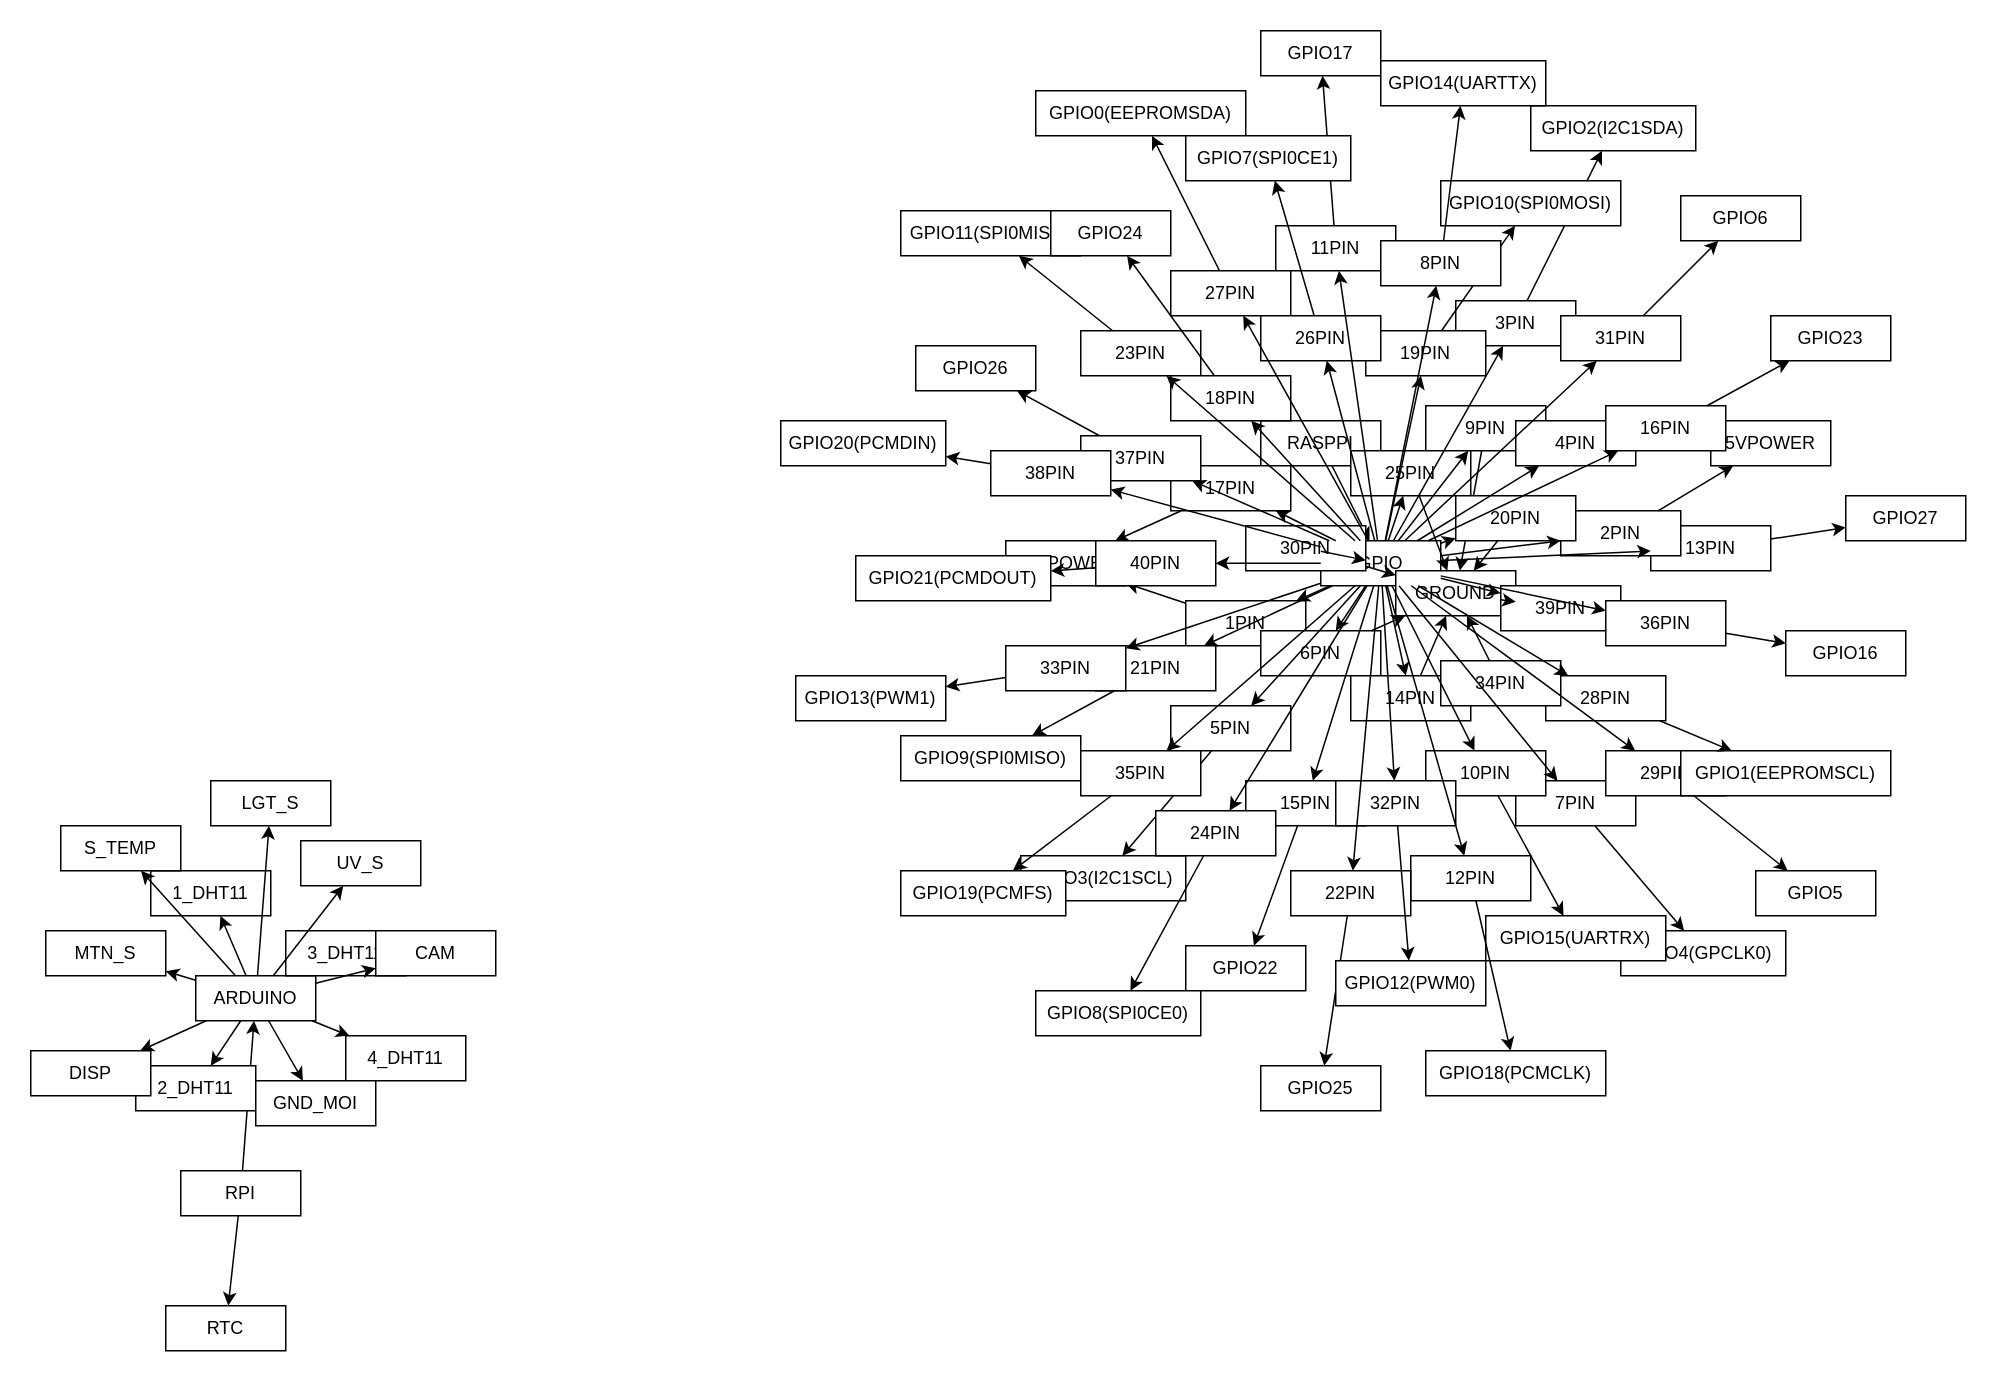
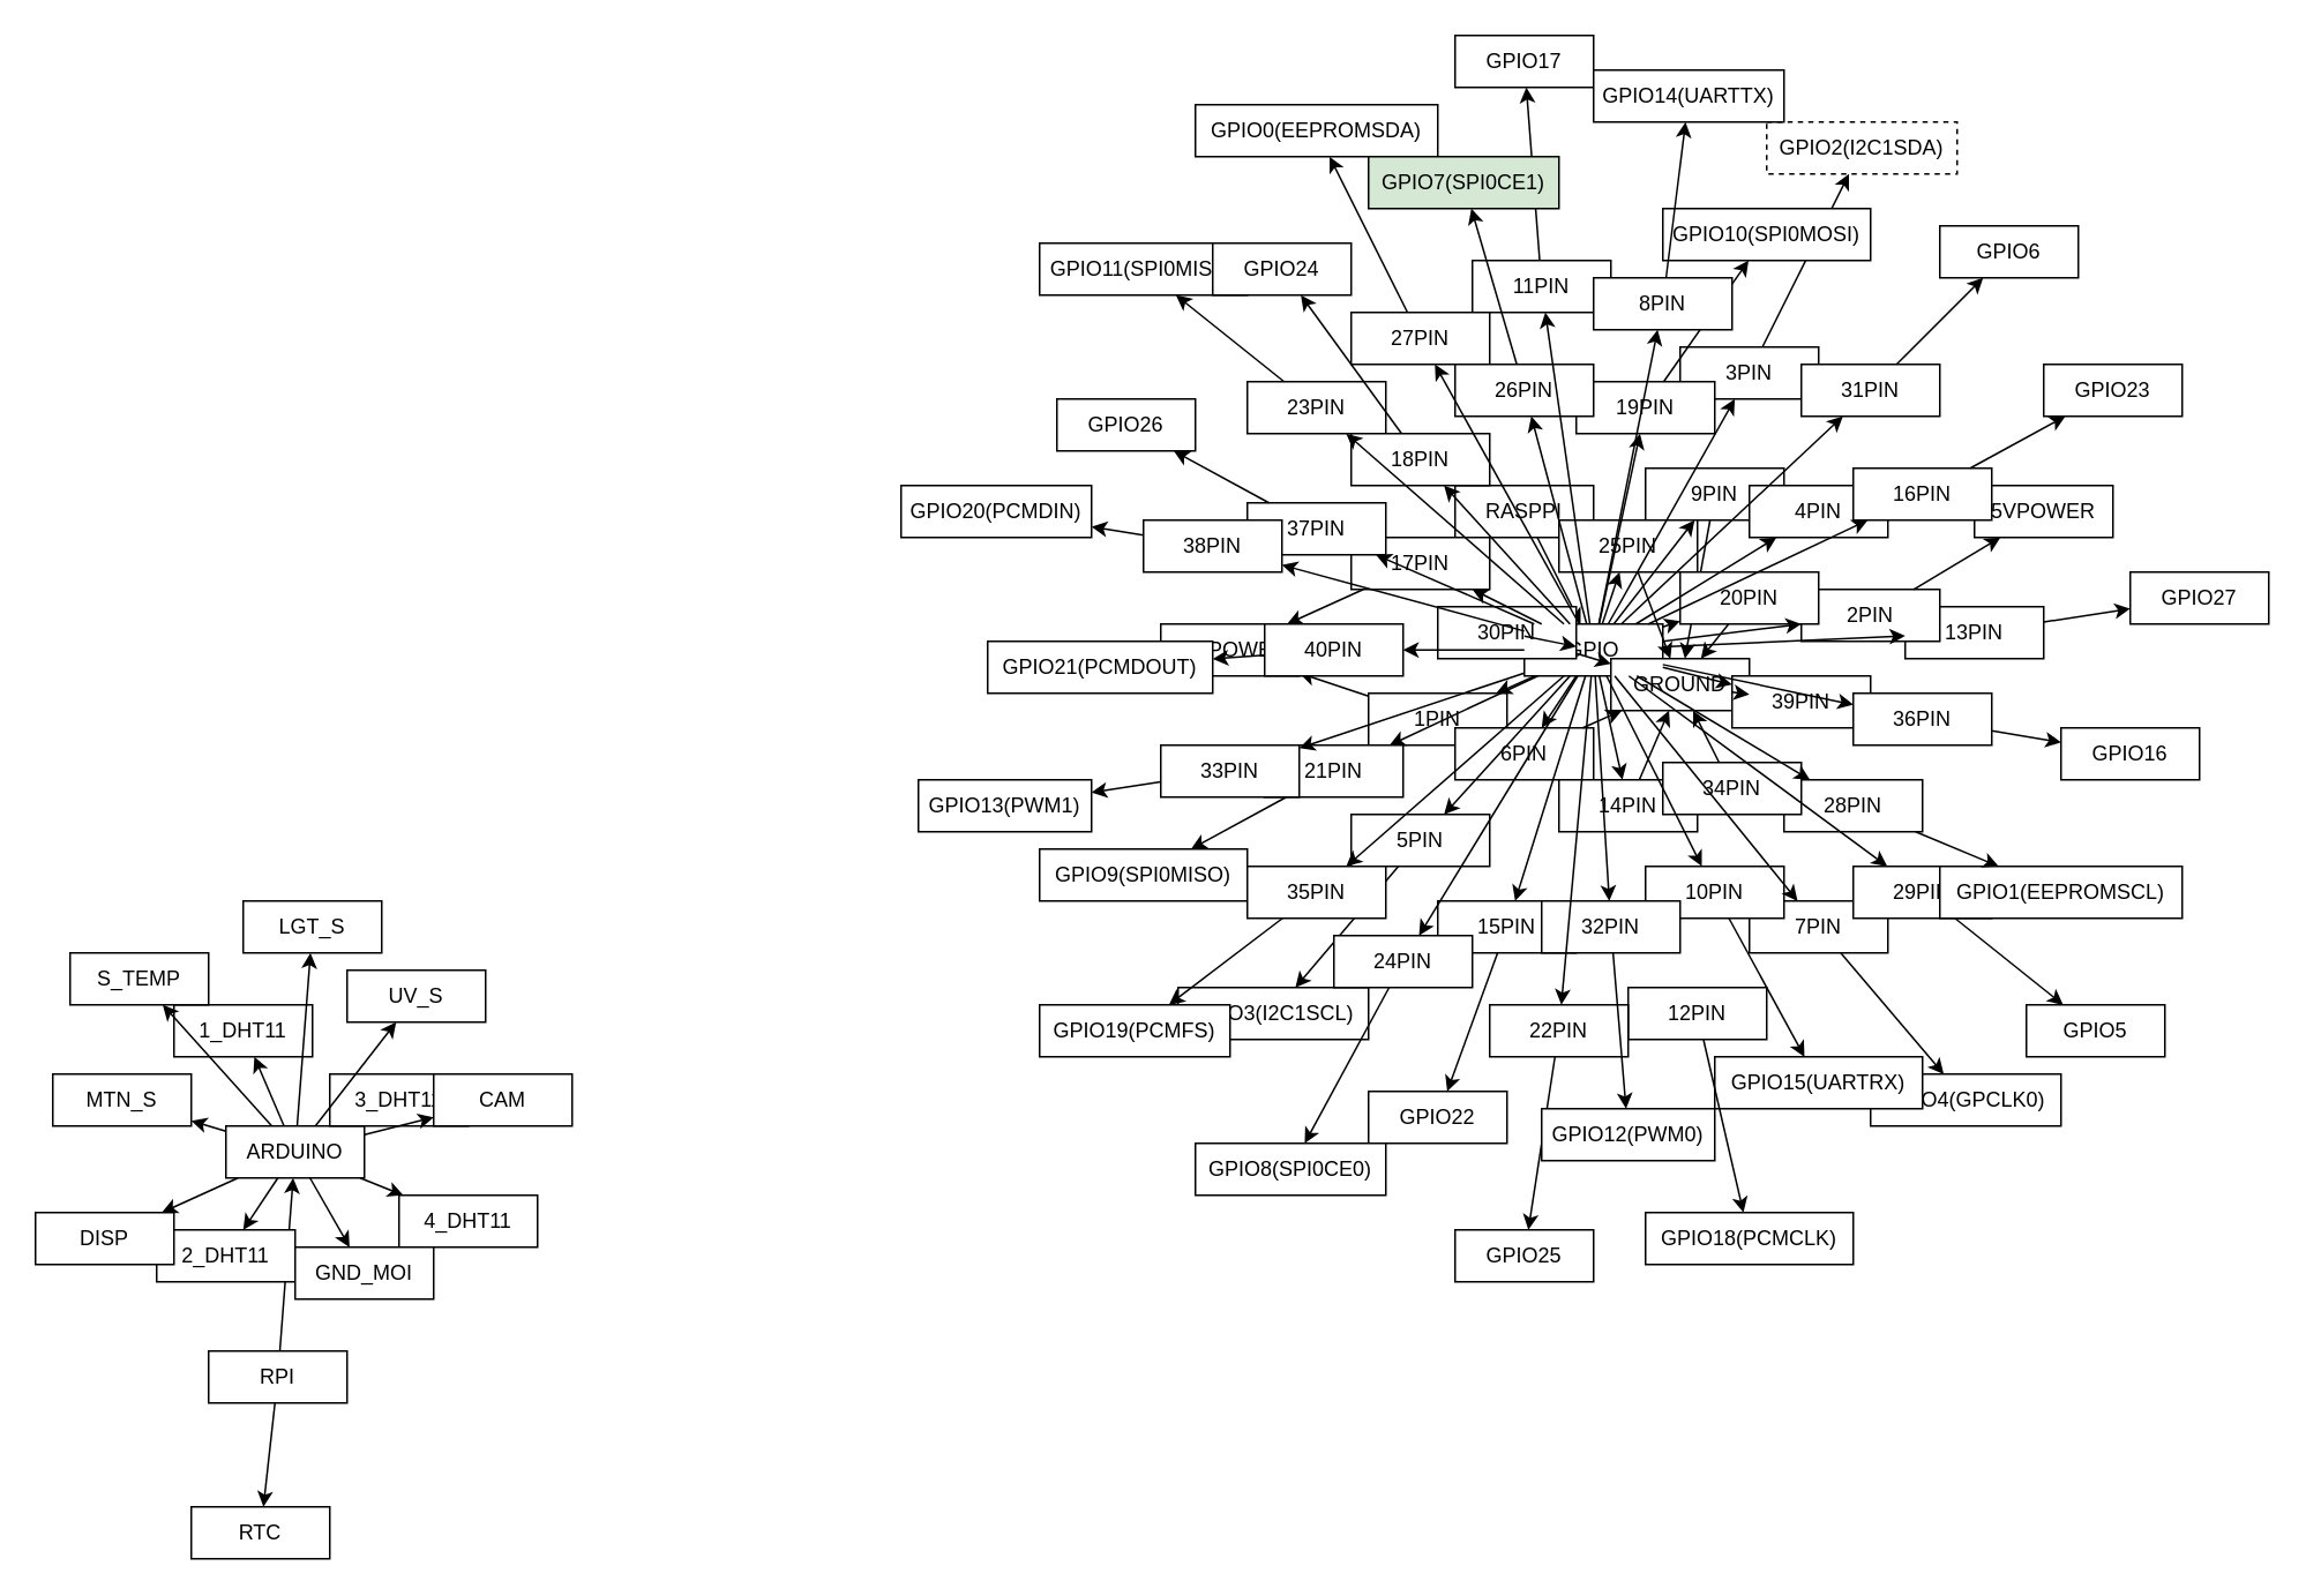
- <mxCell id="9" value="GPIO2(I2C1SDA)" style="whiteSpace=wrap;html=1;" parent="1" vertex="1"><mxGeometry x="1020" y="70" width="110" height="30" as="geometry" /></mxCell>
+ <mxCell id="9" value="GPIO2(I2C1SDA)" style="whiteSpace=wrap;html=1;dashed=1;" parent="1" vertex="1"><mxGeometry x="1020" y="70" width="110" height="30" as="geometry" /></mxCell>
- <mxCell id="95" value="GPIO7(SPI0CE1)" style="whiteSpace=wrap;html=1;" parent="1" vertex="1"><mxGeometry x="790" y="90" width="110" height="30" as="geometry" /></mxCell>
+ <mxCell id="95" value="GPIO7(SPI0CE1)" style="whiteSpace=wrap;html=1;fillColor=#d5e8d4;" parent="1" vertex="1"><mxGeometry x="790" y="90" width="110" height="30" as="geometry" /></mxCell>
- <mxCell id="141" value="" style="noEdgeStyle=1;" parent="1" source="3" target="75" edge="1"><mxGeometry x="-2846" y="-250" as="geometry" /></mxCell>
